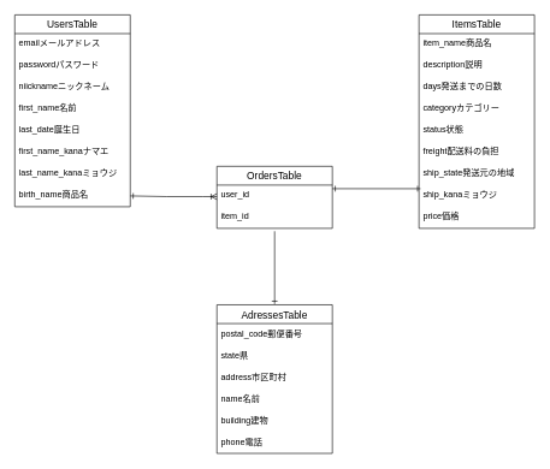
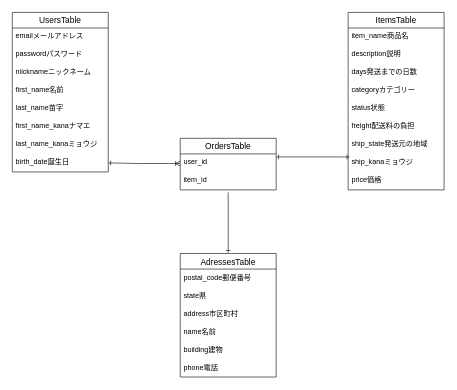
- <mxCell id="17" value="last_date誕生日" style="text;strokeColor=none;fillColor=none;spacingLeft=4;spacingRight=4;overflow=hidden;rotatable=0;points=[[0,0.5],[1,0.5]];portConstraint=eastwest;fontSize=12;" parent="12" vertex="1"><mxGeometry y="146" width="160" height="30" as="geometry" /></mxCell>
+ <mxCell id="17" value="last_name苗字" style="text;strokeColor=none;fillColor=none;spacingLeft=4;spacingRight=4;overflow=hidden;rotatable=0;points=[[0,0.5],[1,0.5]];portConstraint=eastwest;fontSize=12;" parent="12" vertex="1"><mxGeometry y="146" width="160" height="30" as="geometry" /></mxCell>
- <mxCell id="20" value="birth_name商品名" style="text;strokeColor=none;fillColor=none;spacingLeft=4;spacingRight=4;overflow=hidden;rotatable=0;points=[[0,0.5],[1,0.5]];portConstraint=eastwest;fontSize=12;" parent="12" vertex="1"><mxGeometry y="236" width="160" height="30" as="geometry" /></mxCell>
+ <mxCell id="20" value="birth_date誕生日" style="text;strokeColor=none;fillColor=none;spacingLeft=4;spacingRight=4;overflow=hidden;rotatable=0;points=[[0,0.5],[1,0.5]];portConstraint=eastwest;fontSize=12;" parent="12" vertex="1"><mxGeometry y="236" width="160" height="30" as="geometry" /></mxCell>
